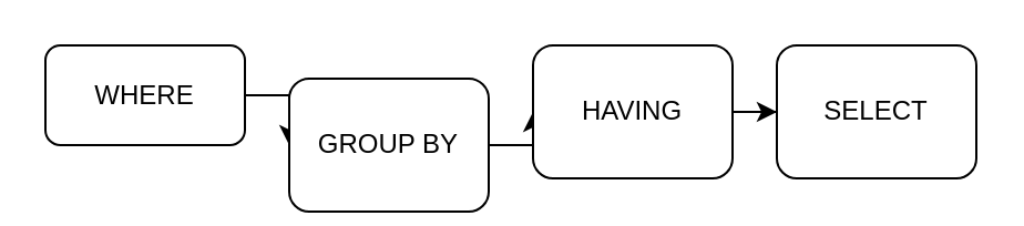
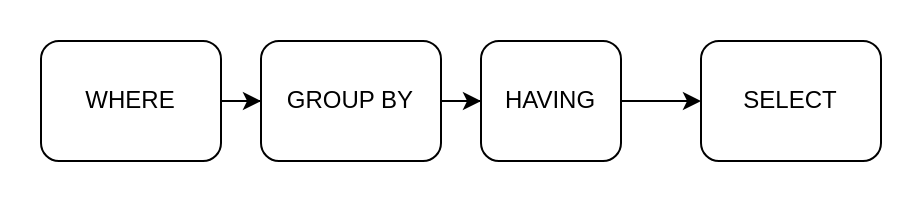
- <mxCell id="3" value="WHERE" style="rounded=1;whiteSpace=wrap;html=1;" vertex="1" parent="1"><mxGeometry x="20" y="20" width="90" height="45" as="geometry" /></mxCell>
+ <mxCell id="3" value="WHERE" style="rounded=1;whiteSpace=wrap;html=1;" vertex="1" parent="1"><mxGeometry x="20" y="20" width="90" height="60" as="geometry" /></mxCell>
- <mxCell id="7" value="HAVING" style="rounded=1;whiteSpace=wrap;html=1;" vertex="1" parent="1"><mxGeometry x="240" y="20" width="90" height="60" as="geometry" /></mxCell>
+ <mxCell id="7" value="HAVING" style="rounded=1;whiteSpace=wrap;html=1;" vertex="1" parent="1"><mxGeometry x="240" y="20" width="70" height="60" as="geometry" /></mxCell>
- <mxCell id="5" value="GROUP BY" style="rounded=1;whiteSpace=wrap;html=1;" vertex="1" parent="1"><mxGeometry x="130" y="35" width="90" height="60" as="geometry" /></mxCell>
+ <mxCell id="5" value="GROUP BY" style="rounded=1;whiteSpace=wrap;html=1;" vertex="1" parent="1"><mxGeometry x="130" y="20" width="90" height="60" as="geometry" /></mxCell>
